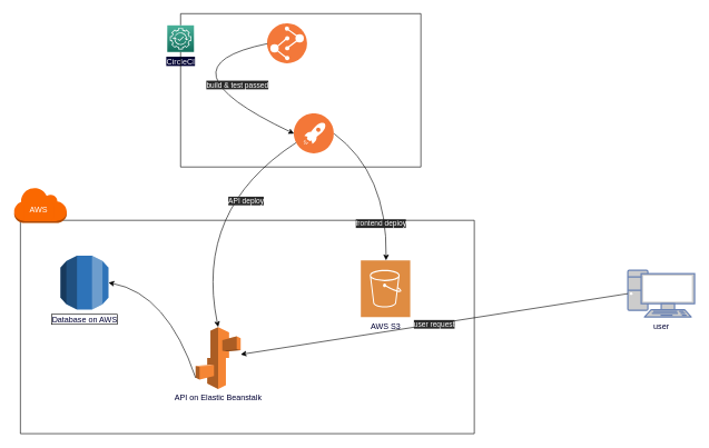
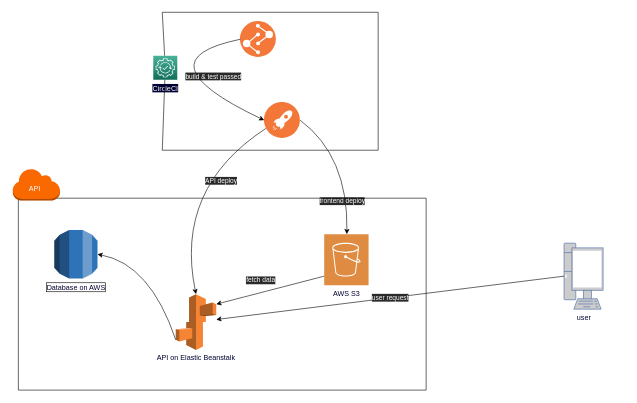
- <mxCell id="22" value="CircleCI" style="sketch=0;points=[[0,0,0],[0.25,0,0],[0.5,0,0],[0.75,0,0],[1,0,0],[0,1,0],[0.25,1,0],[0.5,1,0],[0.75,1,0],[1,1,0],[0,0.25,0],[0,0.5,0],[0,0.75,0],[1,0.25,0],[1,0.5,0],[1,0.75,0]];outlineConnect=0;fontColor=#FFFFFF;gradientColor=#4AB29A;gradientDirection=north;fillColor=#116D5B;strokeColor=#ffffff;dashed=0;verticalLabelPosition=bottom;verticalAlign=top;align=center;html=1;fontSize=12;fontStyle=0;aspect=fixed;shape=mxgraph.aws4.resourceIcon;resIcon=mxgraph.aws4.devops_guru;shadow=0;glass=0;labelBackgroundColor=#000033;labelBorderColor=none;" vertex="1" parent="1"><mxGeometry x="250" y="37.5" width="40" height="40" as="geometry" /></mxCell>
+ <mxCell id="22" value="CircleCI" style="sketch=0;points=[[0,0,0],[0.25,0,0],[0.5,0,0],[0.75,0,0],[1,0,0],[0,1,0],[0.25,1,0],[0.5,1,0],[0.75,1,0],[1,1,0],[0,0.25,0],[0,0.5,0],[0,0.75,0],[1,0.25,0],[1,0.5,0],[1,0.75,0]];outlineConnect=0;fontColor=#FFFFFF;gradientColor=#4AB29A;gradientDirection=north;fillColor=#116D5B;strokeColor=#ffffff;dashed=0;verticalLabelPosition=bottom;verticalAlign=top;align=center;html=1;fontSize=12;fontStyle=0;aspect=fixed;shape=mxgraph.aws4.resourceIcon;resIcon=mxgraph.aws4.devops_guru;shadow=0;glass=0;labelBackgroundColor=#000033;labelBorderColor=none;" vertex="1" parent="1"><mxGeometry x="255" y="92.5" width="40" height="40" as="geometry" /></mxCell>
- <mxCell id="20" value="&lt;font style=&quot;&quot; color=&quot;#ffffff&quot;&gt;AWS&lt;/font&gt;" style="text;html=1;resizable=0;autosize=1;align=center;verticalAlign=middle;points=[];fillColor=none;strokeColor=none;rounded=0;shadow=0;glass=0;labelBackgroundColor=none;labelBorderColor=none;fontColor=none;" vertex="1" parent="1"><mxGeometry x="32.37" y="300" width="50" height="30" as="geometry" /></mxCell>
+ <mxCell id="20" value="&lt;font style=&quot;&quot; color=&quot;#ffffff&quot;&gt;API&lt;/font&gt;" style="text;html=1;resizable=0;autosize=1;align=center;verticalAlign=middle;points=[];fillColor=none;strokeColor=none;rounded=0;shadow=0;glass=0;labelBackgroundColor=none;labelBorderColor=none;fontColor=none;" vertex="1" parent="1"><mxGeometry x="32.37" y="300" width="50" height="30" as="geometry" /></mxCell>
- <mxCell id="2" value="user" style="fontColor=#000033;verticalAlign=top;verticalLabelPosition=bottom;labelPosition=center;align=center;html=1;outlineConnect=0;fillColor=#CCCCCC;strokeColor=#6881B3;gradientColor=none;gradientDirection=north;strokeWidth=2;shape=mxgraph.networks.pc;" vertex="1" parent="1"><mxGeometry x="940" y="405" width="100" height="70" as="geometry" /></mxCell>
+ <mxCell id="2" value="user" style="fontColor=#000033;verticalAlign=top;verticalLabelPosition=bottom;labelPosition=center;align=center;html=1;outlineConnect=0;fillColor=#CCCCCC;strokeColor=#6881B3;gradientColor=none;gradientDirection=north;strokeWidth=2;shape=mxgraph.networks.pc;" vertex="1" parent="1"><mxGeometry x="940" y="405" width="65" height="110" as="geometry" /></mxCell>
+ <mxCell id="13" value="fetch data" style="curved=1;endArrow=classic;html=1;rounded=0;labelBackgroundColor=#2A2A2A;fontColor=#FFFFFF;entryX=1;entryY=0.18;entryDx=0;entryDy=0;entryPerimeter=0;" edge="1" parent="1" source="6" target="10"><mxGeometry x="0.123" y="-20" width="50" height="50" relative="1" as="geometry"><mxPoint x="430" y="400" as="sourcePoint" /><mxPoint x="362" y="434.24" as="targetPoint" /><Array as="points"><mxPoint x="540" y="460" /></Array><mxPoint as="offset" /></mxGeometry></mxCell>
